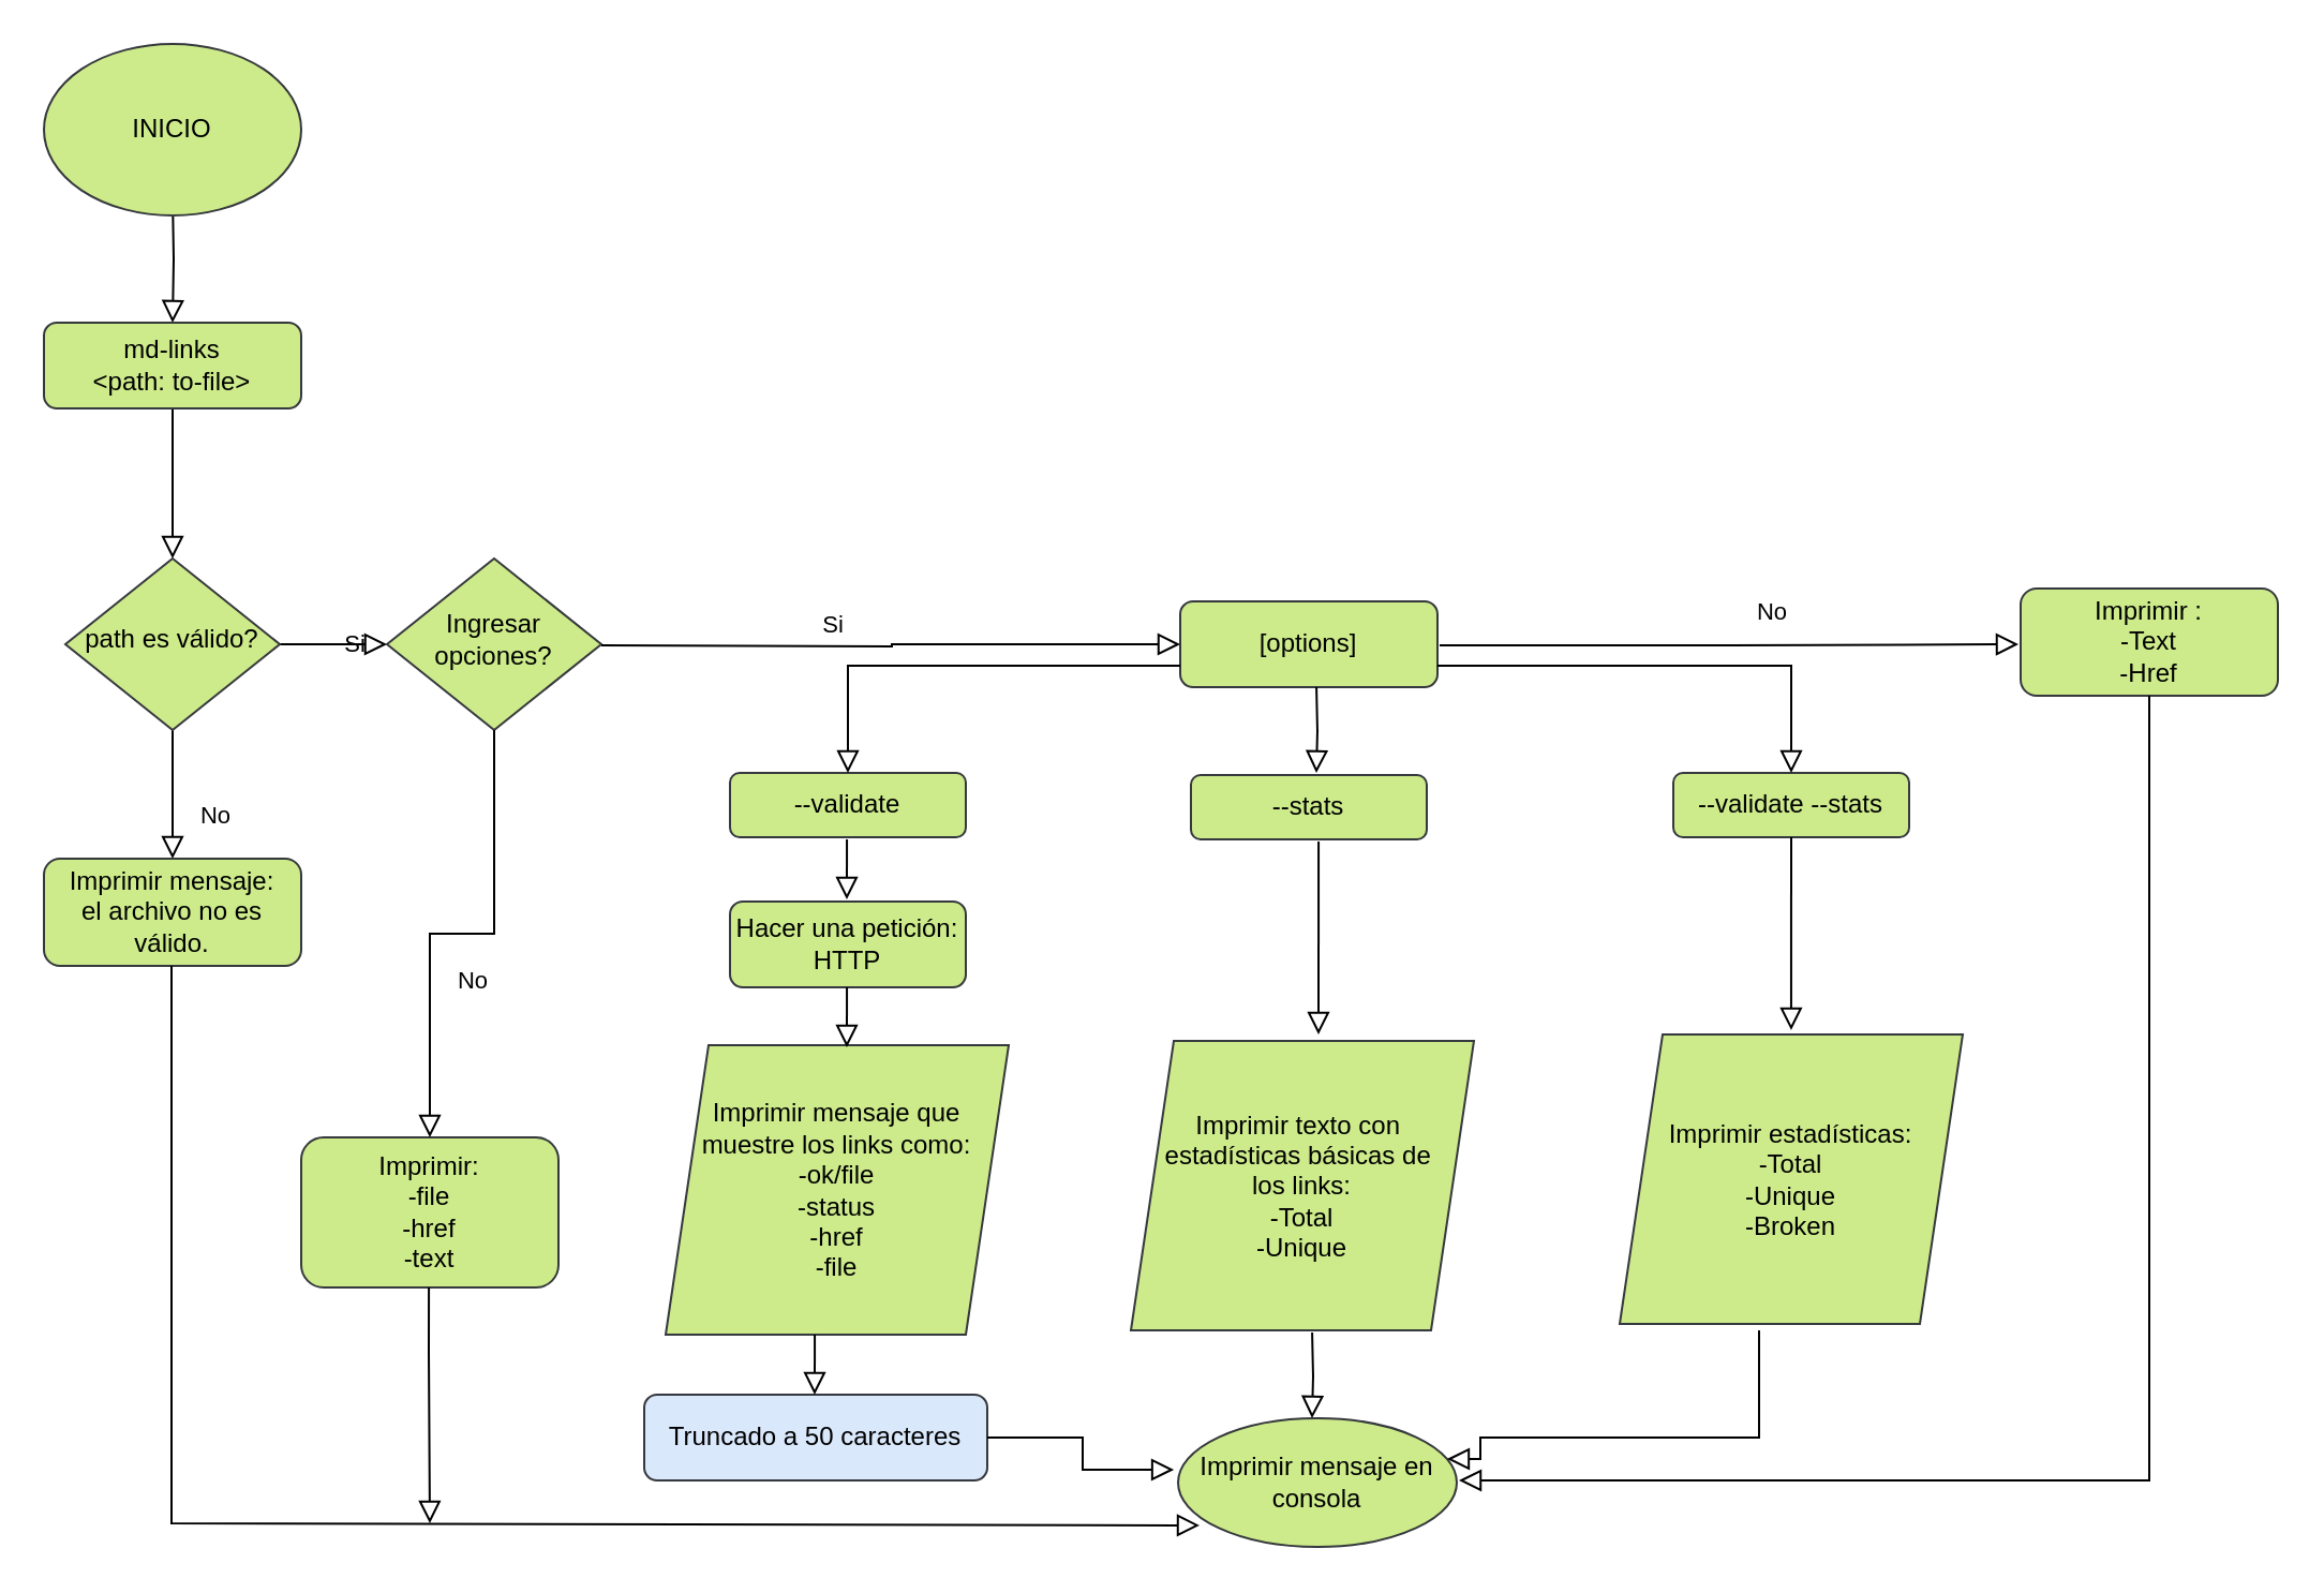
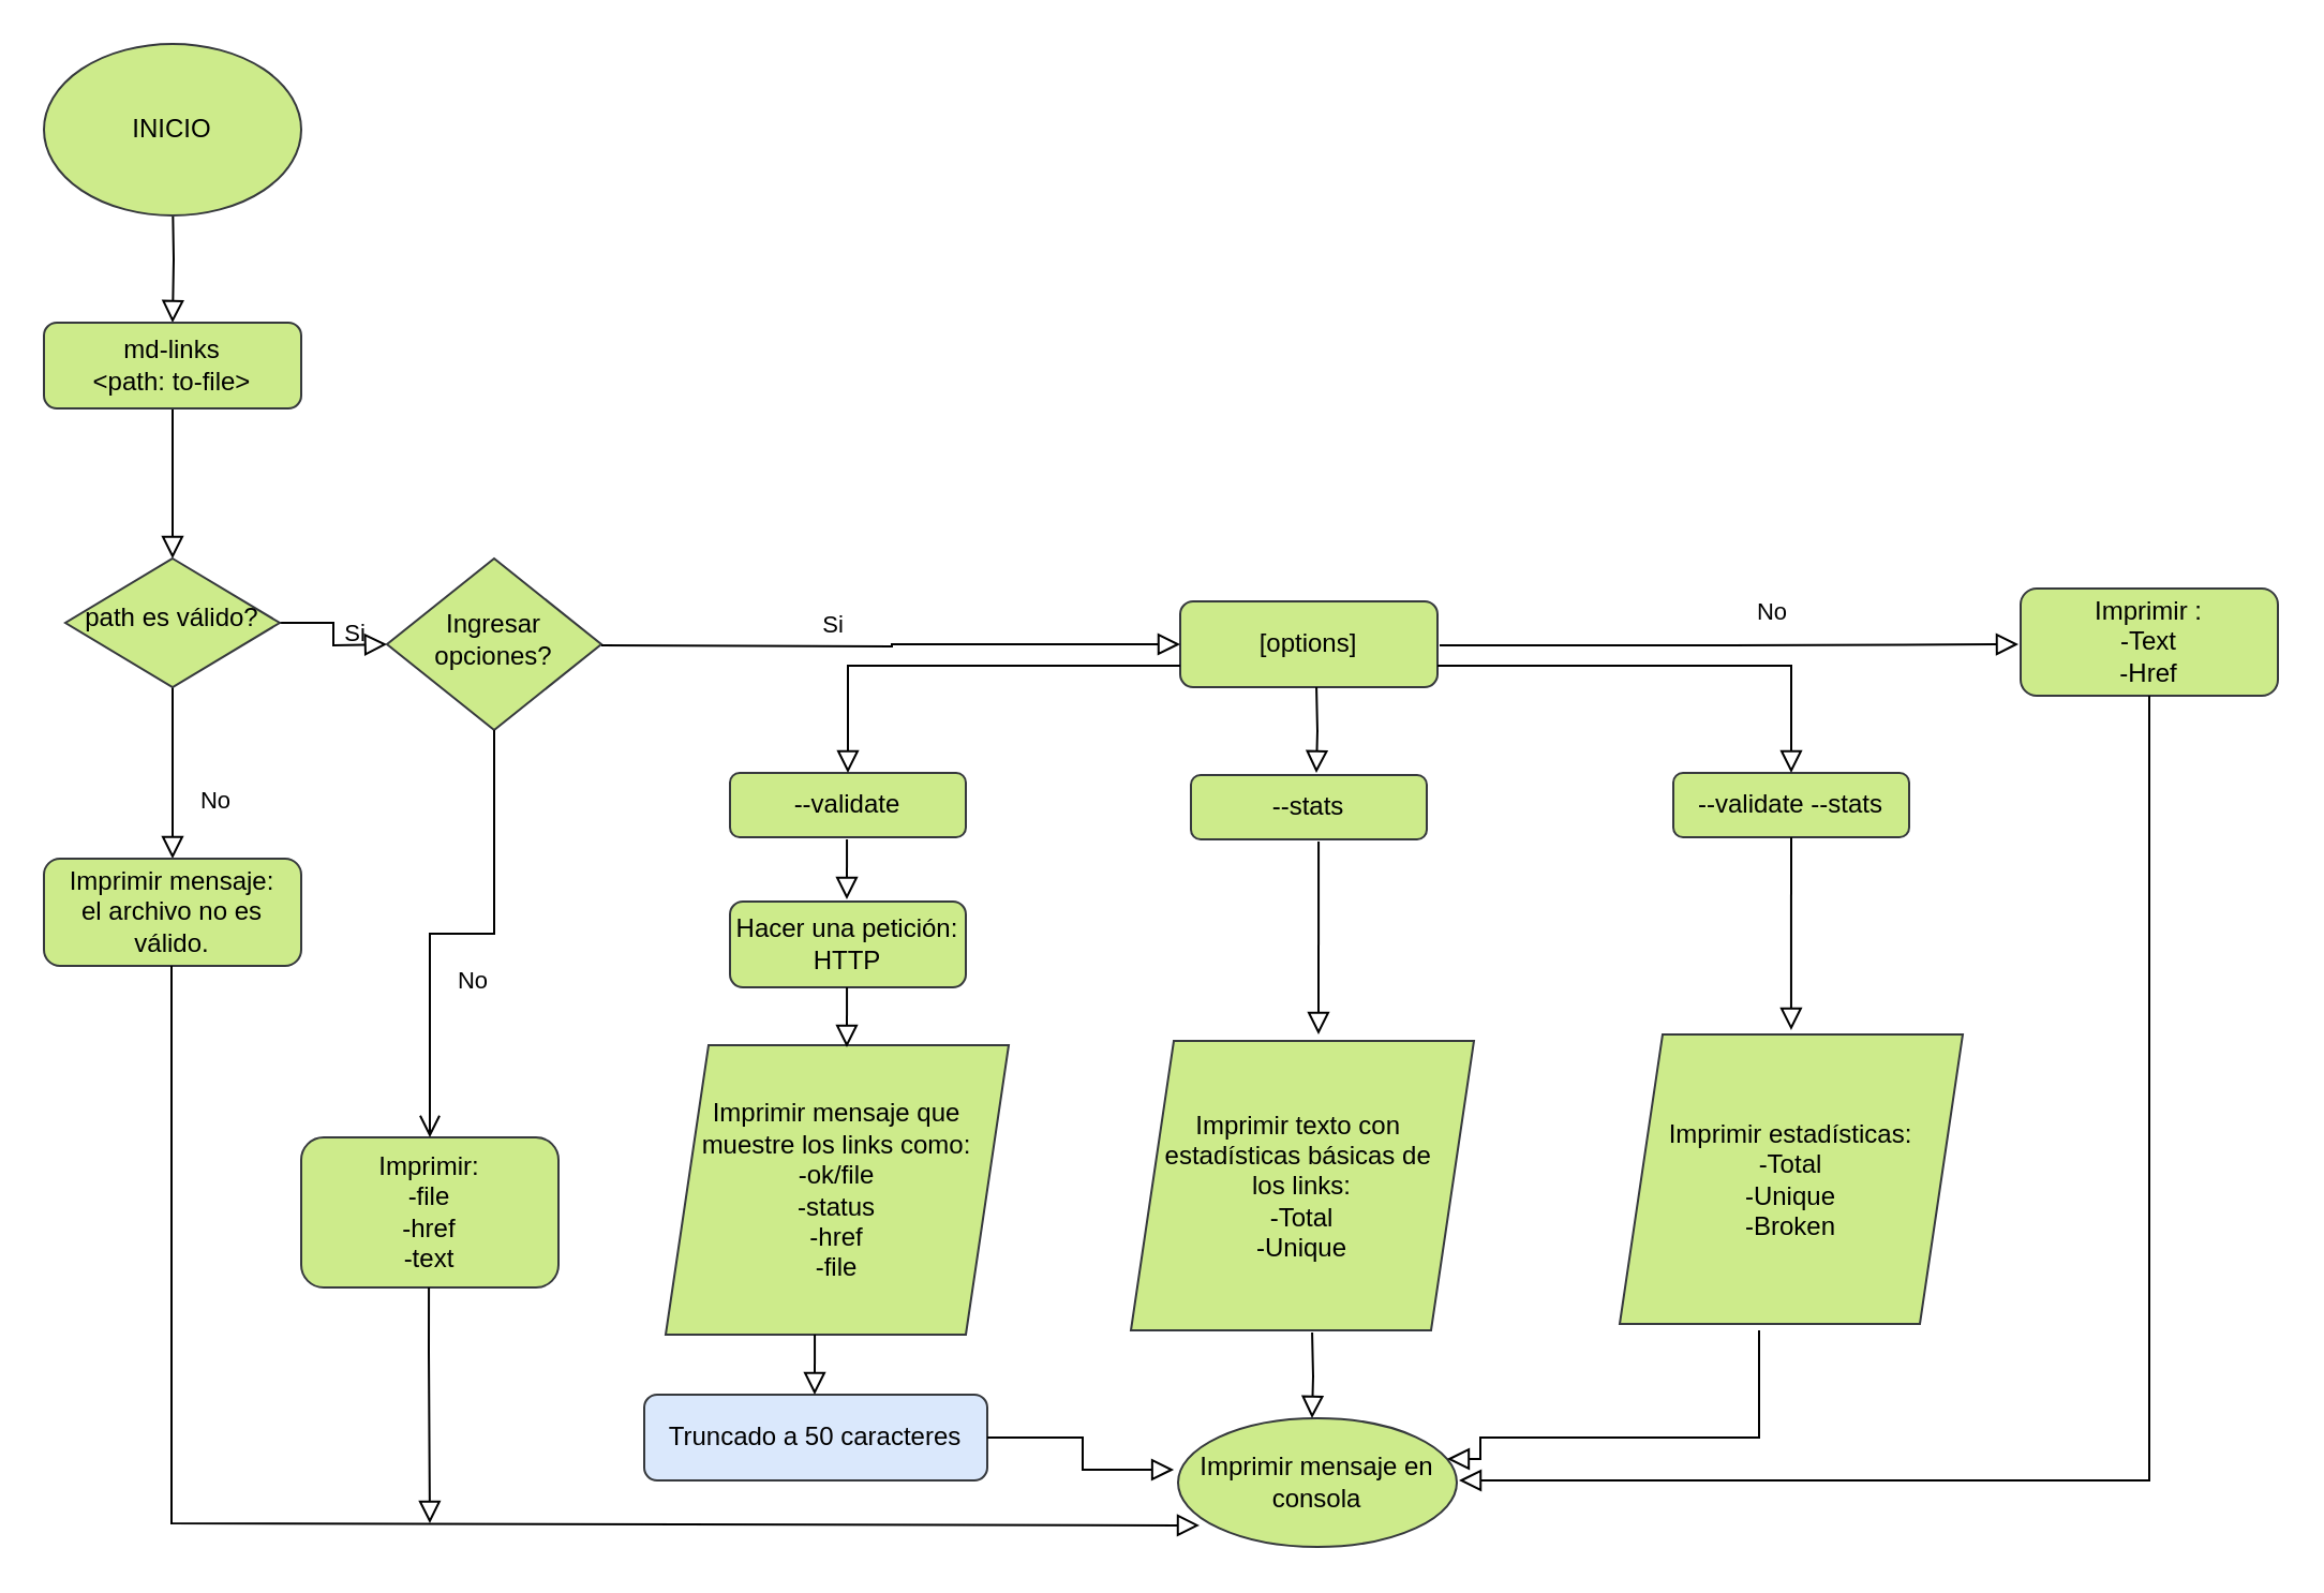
- <mxCell id="7" value="path es válido?" style="rhombus;whiteSpace=wrap;html=1;shadow=0;fontFamily=Helvetica;fontSize=12;align=center;strokeWidth=1;spacing=6;spacingTop=-4;fillColor=#cdeb8b;strokeColor=#36393d;" parent="1" vertex="1"><mxGeometry x="30" y="260" width="100" height="80" as="geometry" /></mxCell>
+ <mxCell id="7" value="path es válido?" style="rhombus;whiteSpace=wrap;html=1;shadow=0;fontFamily=Helvetica;fontSize=12;align=center;strokeWidth=1;spacing=6;spacingTop=-4;fillColor=#cdeb8b;strokeColor=#36393d;" parent="1" vertex="1"><mxGeometry x="30" y="260" width="100" height="60" as="geometry" /></mxCell>
- <mxCell id="39" value="No" style="rounded=0;html=1;jettySize=auto;orthogonalLoop=1;fontSize=11;endArrow=block;endFill=0;endSize=8;strokeWidth=1;shadow=0;labelBackgroundColor=none;edgeStyle=orthogonalEdgeStyle;exitX=0.5;exitY=1;exitDx=0;exitDy=0;entryX=0.5;entryY=0;entryDx=0;entryDy=0;" edge="1" parent="1" source="10" target="13"><mxGeometry x="0.333" y="20" relative="1" as="geometry"><mxPoint as="offset" /><mxPoint x="199.5" y="460" as="sourcePoint" /><mxPoint x="199.5" y="520" as="targetPoint" /></mxGeometry></mxCell>
+ <mxCell id="39" value="No" style="rounded=0;html=1;jettySize=auto;orthogonalLoop=1;fontSize=11;endArrow=open;endFill=0;endSize=8;strokeWidth=1;shadow=0;labelBackgroundColor=none;edgeStyle=orthogonalEdgeStyle;exitX=0.5;exitY=1;exitDx=0;exitDy=0;entryX=0.5;entryY=0;entryDx=0;entryDy=0;" edge="1" parent="1" source="10" target="13"><mxGeometry x="0.333" y="20" relative="1" as="geometry"><mxPoint as="offset" /><mxPoint x="199.5" y="460" as="sourcePoint" /><mxPoint x="199.5" y="520" as="targetPoint" /></mxGeometry></mxCell>
